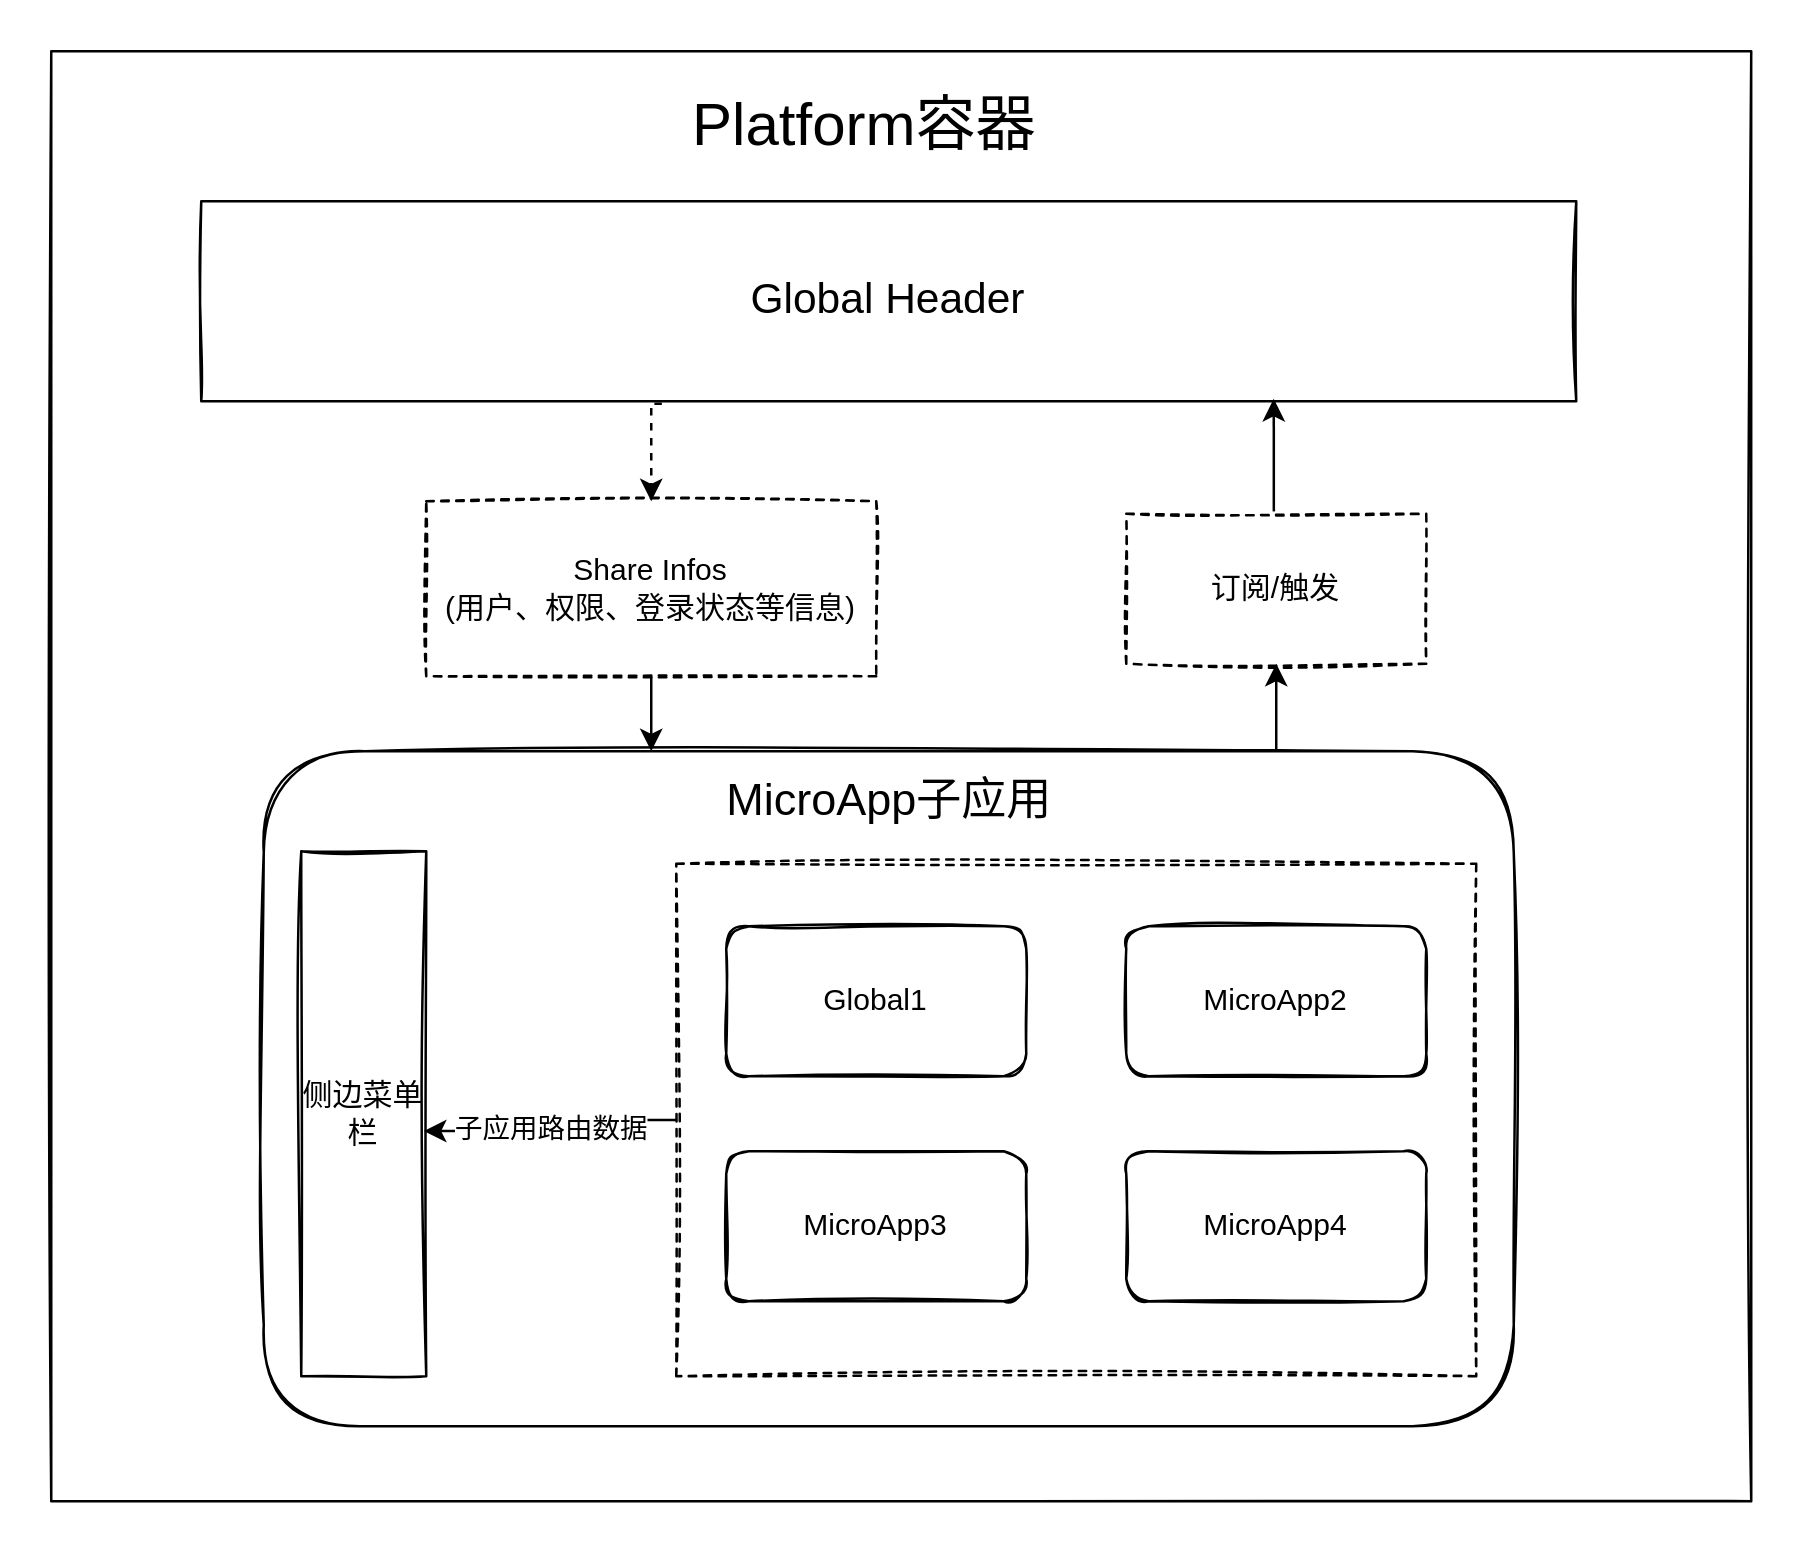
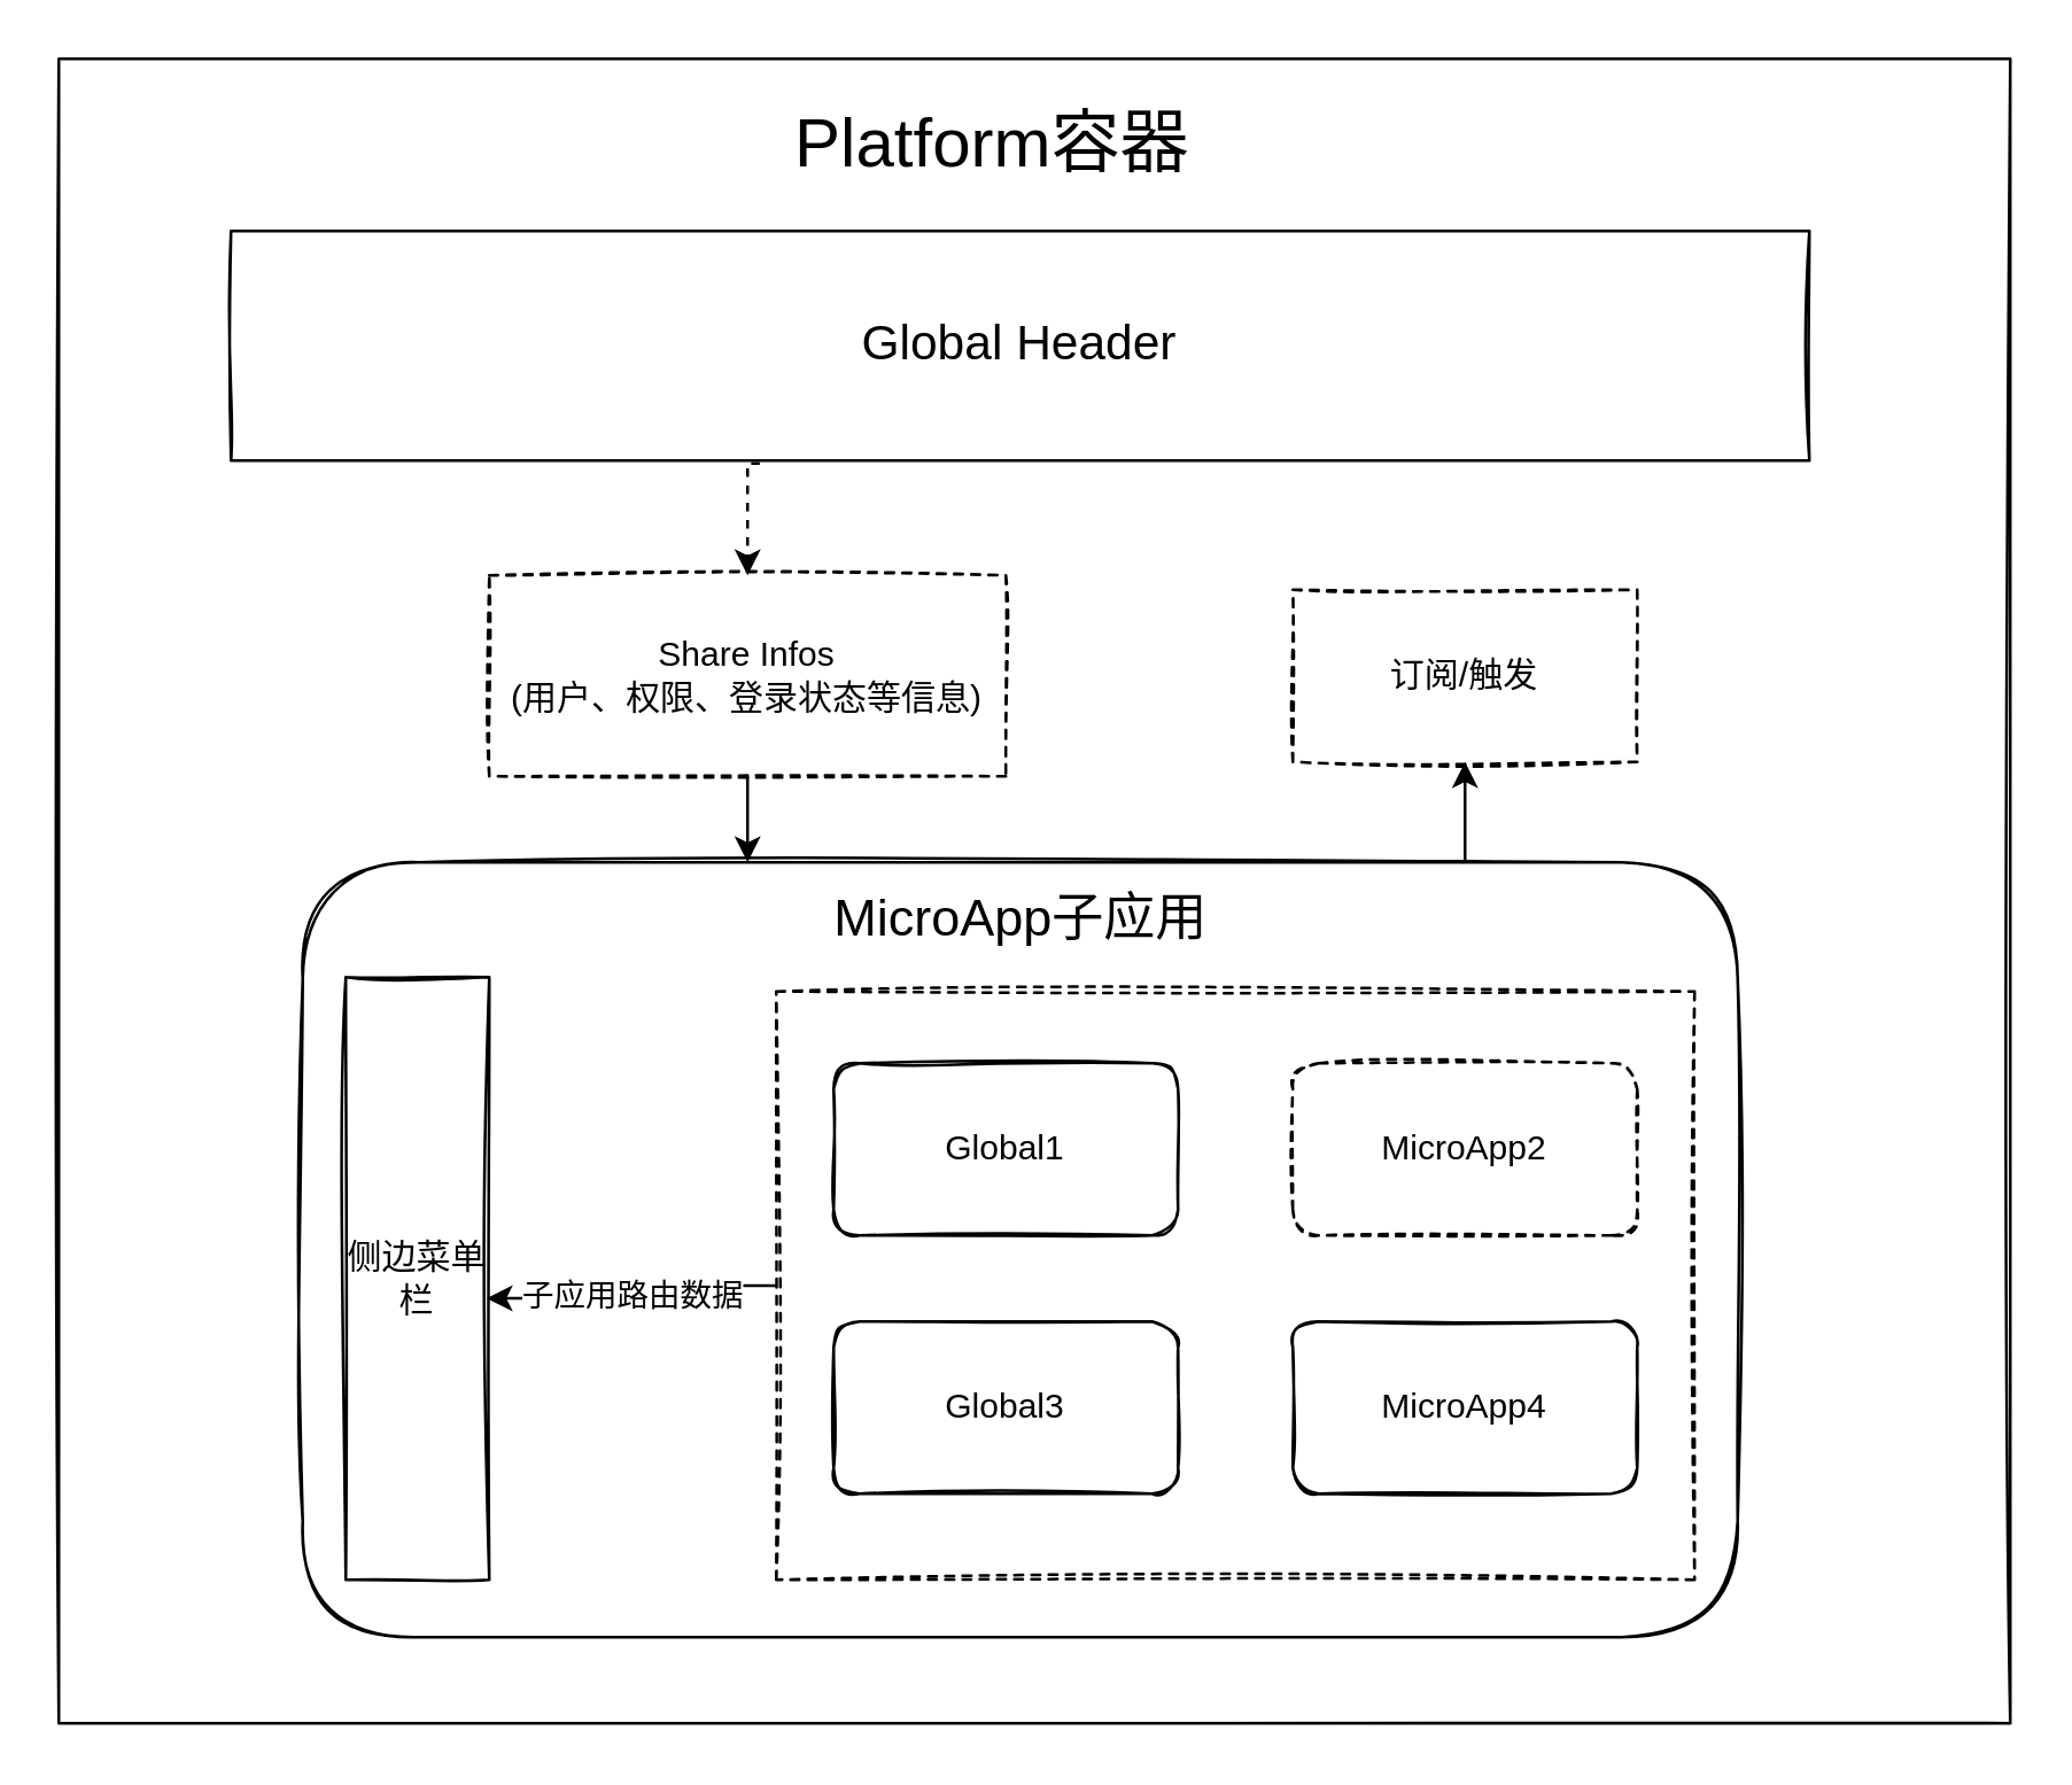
- <mxCell id="20" style="edgeStyle=orthogonalEdgeStyle;rounded=0;orthogonalLoop=1;jettySize=auto;html=1;exitX=0.492;exitY=0;exitDx=0;exitDy=0;entryX=0.78;entryY=0.988;entryDx=0;entryDy=0;entryPerimeter=0;startArrow=none;startFill=0;exitPerimeter=0;" edge="1" parent="1" source="21" target="5"><mxGeometry relative="1" as="geometry" /></mxCell>
- <mxCell id="18" value="MicroApp2" style="rounded=1;whiteSpace=wrap;html=1;sketch=1;" vertex="1" parent="14"><mxGeometry x="160" width="120" height="60" as="geometry" /></mxCell>
+ <mxCell id="18" value="MicroApp2" style="rounded=1;whiteSpace=wrap;html=1;sketch=1;dashed=1;" vertex="1" parent="14"><mxGeometry x="160" width="120" height="60" as="geometry" /></mxCell>
- <mxCell id="17" value="MicroApp3" style="rounded=1;whiteSpace=wrap;html=1;sketch=1;" vertex="1" parent="14"><mxGeometry y="90" width="120" height="60" as="geometry" /></mxCell>
+ <mxCell id="17" value="Global3" style="rounded=1;whiteSpace=wrap;html=1;sketch=1;" vertex="1" parent="14"><mxGeometry y="90" width="120" height="60" as="geometry" /></mxCell>
